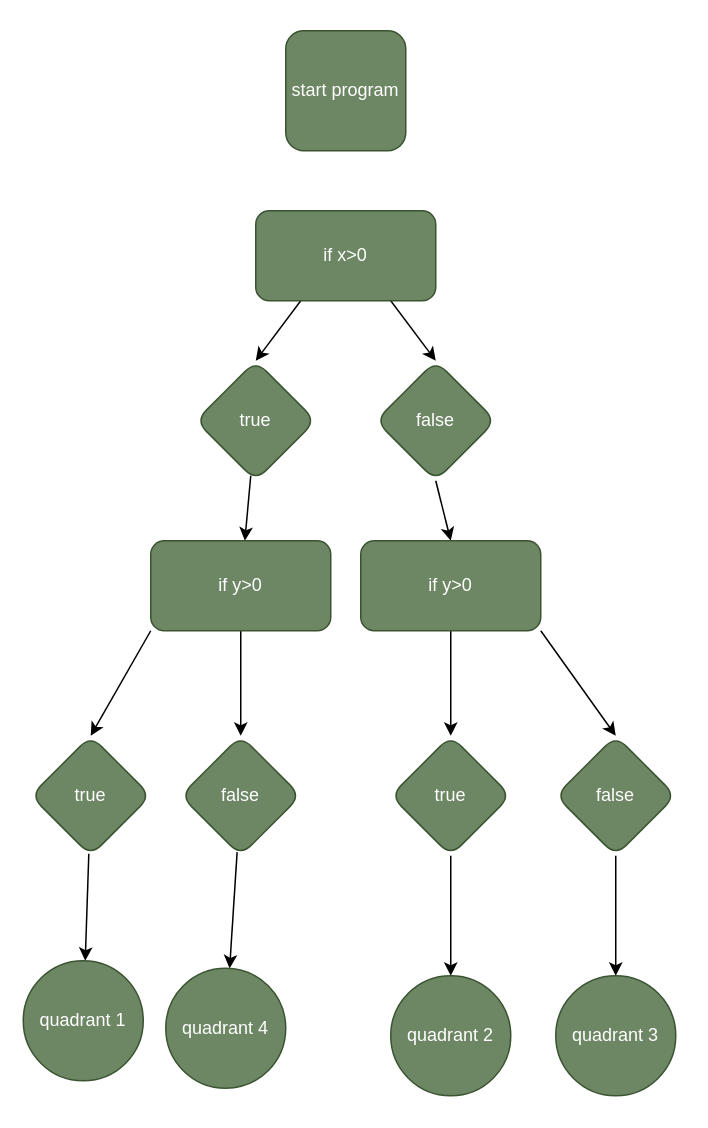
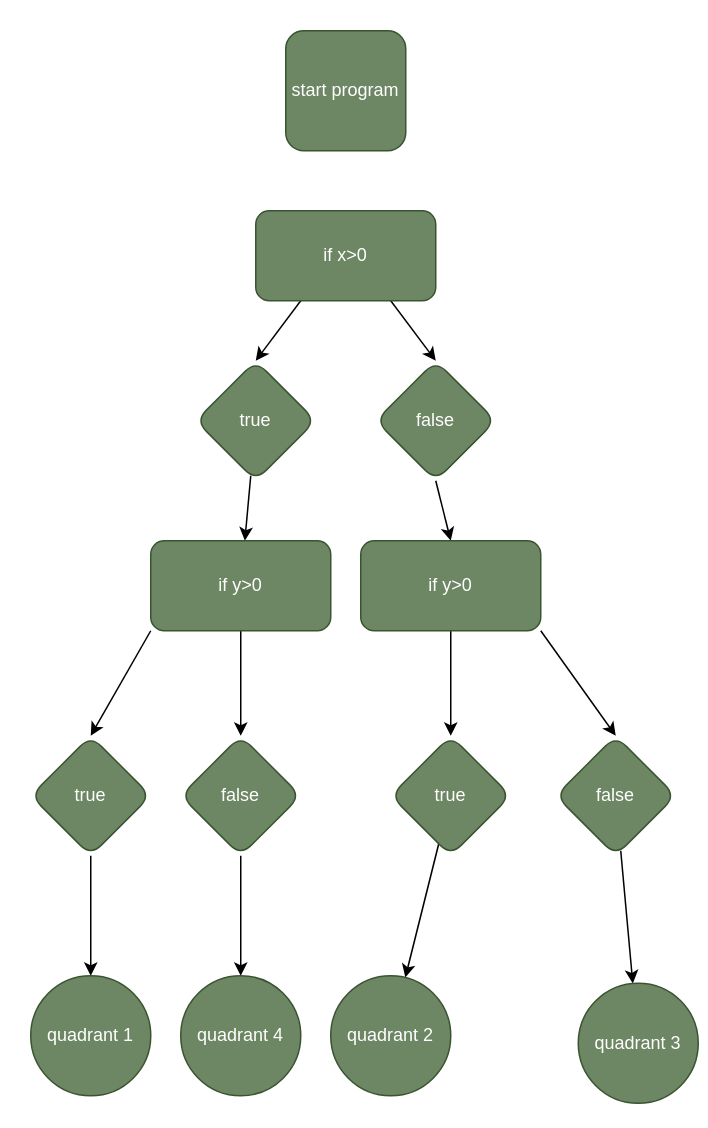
- <mxCell id="24" value="quadrant 1" style="ellipse;whiteSpace=wrap;html=1;fillColor=#6d8764;strokeColor=#3A5431;fontColor=#ffffff;rounded=1;" vertex="1" parent="1"><mxGeometry x="15" y="640" width="80" height="80" as="geometry" /></mxCell>
+ <mxCell id="24" value="quadrant 1" style="ellipse;whiteSpace=wrap;html=1;fillColor=#6d8764;strokeColor=#3A5431;fontColor=#ffffff;rounded=1;" vertex="1" parent="1"><mxGeometry x="20" y="650" width="80" height="80" as="geometry" /></mxCell>
- <mxCell id="25" value="quadrant 4" style="ellipse;whiteSpace=wrap;html=1;fillColor=#6d8764;strokeColor=#3A5431;fontColor=#ffffff;rounded=1;" vertex="1" parent="1"><mxGeometry x="110" y="645" width="80" height="80" as="geometry" /></mxCell>
+ <mxCell id="25" value="quadrant 4" style="ellipse;whiteSpace=wrap;html=1;fillColor=#6d8764;strokeColor=#3A5431;fontColor=#ffffff;rounded=1;" vertex="1" parent="1"><mxGeometry x="120" y="650" width="80" height="80" as="geometry" /></mxCell>
- <mxCell id="26" value="quadrant 2" style="ellipse;whiteSpace=wrap;html=1;fillColor=#6d8764;strokeColor=#3A5431;fontColor=#ffffff;rounded=1;" vertex="1" parent="1"><mxGeometry x="260" y="650" width="80" height="80" as="geometry" /></mxCell>
+ <mxCell id="26" value="quadrant 2" style="ellipse;whiteSpace=wrap;html=1;fillColor=#6d8764;strokeColor=#3A5431;fontColor=#ffffff;rounded=1;" vertex="1" parent="1"><mxGeometry x="220" y="650" width="80" height="80" as="geometry" /></mxCell>
- <mxCell id="27" value="quadrant 3" style="ellipse;whiteSpace=wrap;html=1;fillColor=#6d8764;strokeColor=#3A5431;fontColor=#ffffff;rounded=1;" vertex="1" parent="1"><mxGeometry x="370" y="650" width="80" height="80" as="geometry" /></mxCell>
+ <mxCell id="27" value="quadrant 3" style="ellipse;whiteSpace=wrap;html=1;fillColor=#6d8764;strokeColor=#3A5431;fontColor=#ffffff;rounded=1;" vertex="1" parent="1"><mxGeometry x="385" y="655" width="80" height="80" as="geometry" /></mxCell>
